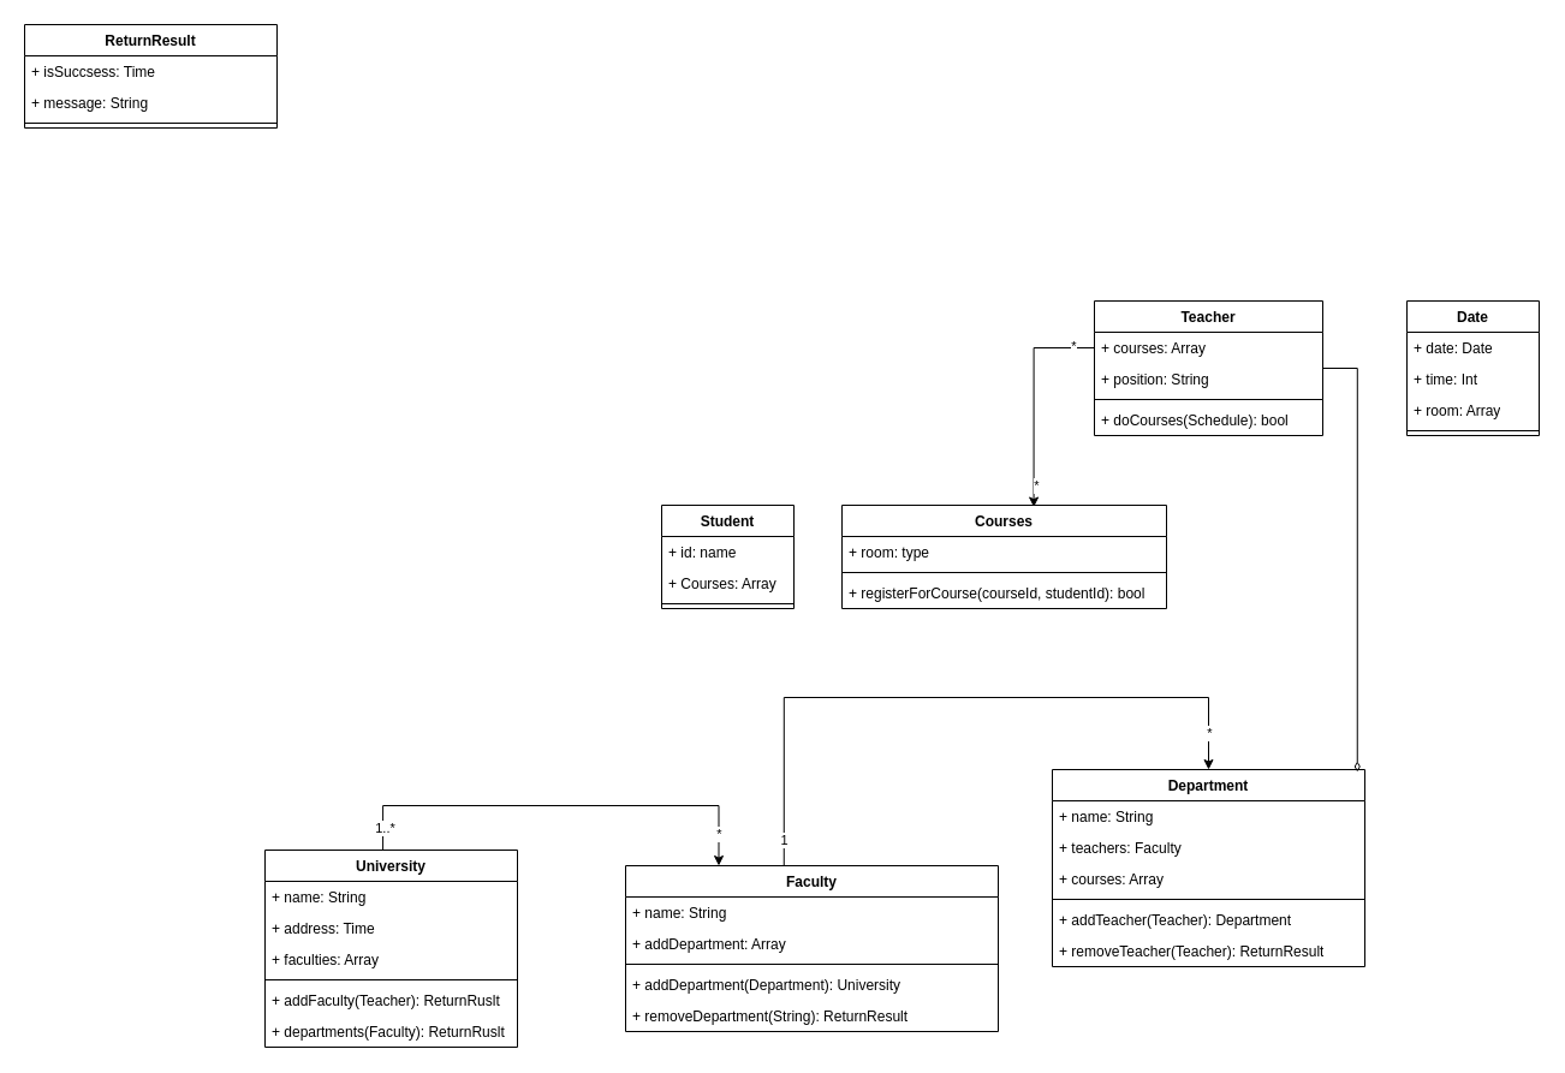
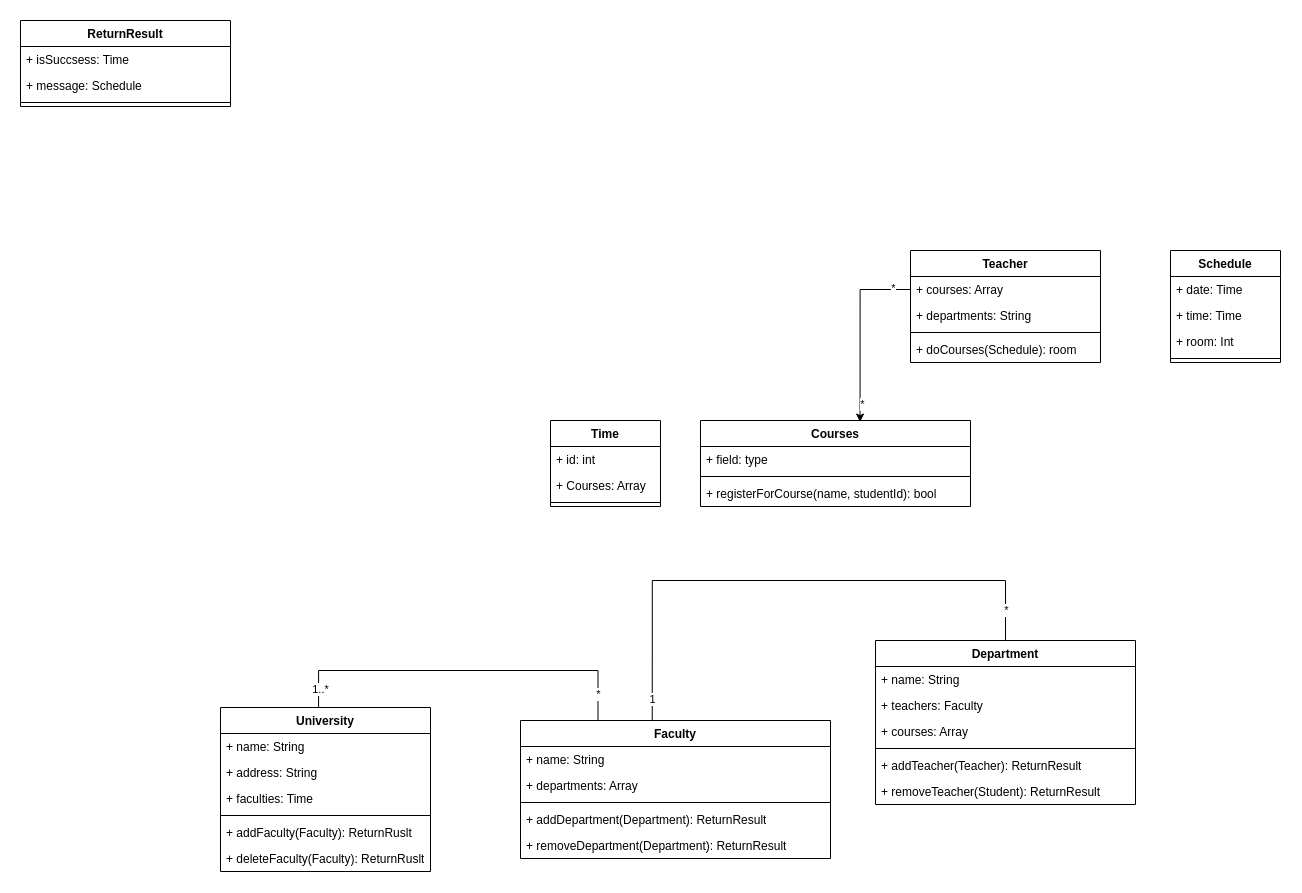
- <mxCell id="14" value="+ message: String" style="text;strokeColor=none;fillColor=none;align=left;verticalAlign=top;spacingLeft=4;spacingRight=4;overflow=hidden;rotatable=0;points=[[0,0.5],[1,0.5]];portConstraint=eastwest;whiteSpace=wrap;html=1;" vertex="1" parent="12"><mxGeometry y="52" width="210" height="26" as="geometry" /></mxCell>
+ <mxCell id="14" value="+ message: Schedule" style="text;strokeColor=none;fillColor=none;align=left;verticalAlign=top;spacingLeft=4;spacingRight=4;overflow=hidden;rotatable=0;points=[[0,0.5],[1,0.5]];portConstraint=eastwest;whiteSpace=wrap;html=1;" vertex="1" parent="12"><mxGeometry y="52" width="210" height="26" as="geometry" /></mxCell>
- <mxCell id="45" value="Date" style="swimlane;fontStyle=1;align=center;verticalAlign=top;childLayout=stackLayout;horizontal=1;startSize=26;horizontalStack=0;resizeParent=1;resizeParentMax=0;resizeLast=0;collapsible=1;marginBottom=0;whiteSpace=wrap;html=1;" vertex="1" parent="1"><mxGeometry x="1170" y="250" width="110" height="112" as="geometry" /></mxCell>
+ <mxCell id="45" value="Schedule" style="swimlane;fontStyle=1;align=center;verticalAlign=top;childLayout=stackLayout;horizontal=1;startSize=26;horizontalStack=0;resizeParent=1;resizeParentMax=0;resizeLast=0;collapsible=1;marginBottom=0;whiteSpace=wrap;html=1;" vertex="1" parent="1"><mxGeometry x="1170" y="250" width="110" height="112" as="geometry" /></mxCell>
- <mxCell id="46" value="+ date: Date" style="text;strokeColor=none;fillColor=none;align=left;verticalAlign=top;spacingLeft=4;spacingRight=4;overflow=hidden;rotatable=0;points=[[0,0.5],[1,0.5]];portConstraint=eastwest;whiteSpace=wrap;html=1;" vertex="1" parent="45"><mxGeometry y="26" width="110" height="26" as="geometry" /></mxCell>
+ <mxCell id="46" value="+ date: Time" style="text;strokeColor=none;fillColor=none;align=left;verticalAlign=top;spacingLeft=4;spacingRight=4;overflow=hidden;rotatable=0;points=[[0,0.5],[1,0.5]];portConstraint=eastwest;whiteSpace=wrap;html=1;" vertex="1" parent="45"><mxGeometry y="26" width="110" height="26" as="geometry" /></mxCell>
- <mxCell id="34" value="+ position: String" style="text;strokeColor=none;fillColor=none;align=left;verticalAlign=top;spacingLeft=4;spacingRight=4;overflow=hidden;rotatable=0;points=[[0,0.5],[1,0.5]];portConstraint=eastwest;whiteSpace=wrap;html=1;" vertex="1" parent="32"><mxGeometry y="52" width="190" height="26" as="geometry" /></mxCell>
+ <mxCell id="34" value="+ departments: String" style="text;strokeColor=none;fillColor=none;align=left;verticalAlign=top;spacingLeft=4;spacingRight=4;overflow=hidden;rotatable=0;points=[[0,0.5],[1,0.5]];portConstraint=eastwest;whiteSpace=wrap;html=1;" vertex="1" parent="32"><mxGeometry y="52" width="190" height="26" as="geometry" /></mxCell>
- <mxCell id="47" value="+ time: Int" style="text;strokeColor=none;fillColor=none;align=left;verticalAlign=top;spacingLeft=4;spacingRight=4;overflow=hidden;rotatable=0;points=[[0,0.5],[1,0.5]];portConstraint=eastwest;whiteSpace=wrap;html=1;" vertex="1" parent="45"><mxGeometry y="52" width="110" height="26" as="geometry" /></mxCell>
+ <mxCell id="47" value="+ time: Time" style="text;strokeColor=none;fillColor=none;align=left;verticalAlign=top;spacingLeft=4;spacingRight=4;overflow=hidden;rotatable=0;points=[[0,0.5],[1,0.5]];portConstraint=eastwest;whiteSpace=wrap;html=1;" vertex="1" parent="45"><mxGeometry y="52" width="110" height="26" as="geometry" /></mxCell>
- <mxCell id="48" value="+ room: Array" style="text;strokeColor=none;fillColor=none;align=left;verticalAlign=top;spacingLeft=4;spacingRight=4;overflow=hidden;rotatable=0;points=[[0,0.5],[1,0.5]];portConstraint=eastwest;whiteSpace=wrap;html=1;" vertex="1" parent="45"><mxGeometry y="78" width="110" height="26" as="geometry" /></mxCell>
+ <mxCell id="48" value="+ room: Int" style="text;strokeColor=none;fillColor=none;align=left;verticalAlign=top;spacingLeft=4;spacingRight=4;overflow=hidden;rotatable=0;points=[[0,0.5],[1,0.5]];portConstraint=eastwest;whiteSpace=wrap;html=1;" vertex="1" parent="45"><mxGeometry y="78" width="110" height="26" as="geometry" /></mxCell>
- <mxCell id="36" value="+ doCourses(Schedule): bool" style="text;strokeColor=none;fillColor=none;align=left;verticalAlign=top;spacingLeft=4;spacingRight=4;overflow=hidden;rotatable=0;points=[[0,0.5],[1,0.5]];portConstraint=eastwest;whiteSpace=wrap;html=1;" vertex="1" parent="32"><mxGeometry y="86" width="190" height="26" as="geometry" /></mxCell>
+ <mxCell id="36" value="+ doCourses(Schedule): room" style="text;strokeColor=none;fillColor=none;align=left;verticalAlign=top;spacingLeft=4;spacingRight=4;overflow=hidden;rotatable=0;points=[[0,0.5],[1,0.5]];portConstraint=eastwest;whiteSpace=wrap;html=1;" vertex="1" parent="32"><mxGeometry y="86" width="190" height="26" as="geometry" /></mxCell>
- <mxCell id="41" value="Student" style="swimlane;fontStyle=1;align=center;verticalAlign=top;childLayout=stackLayout;horizontal=1;startSize=26;horizontalStack=0;resizeParent=1;resizeParentMax=0;resizeLast=0;collapsible=1;marginBottom=0;whiteSpace=wrap;html=1;" vertex="1" parent="1"><mxGeometry x="550" y="420" width="110" height="86" as="geometry" /></mxCell>
+ <mxCell id="41" value="Time" style="swimlane;fontStyle=1;align=center;verticalAlign=top;childLayout=stackLayout;horizontal=1;startSize=26;horizontalStack=0;resizeParent=1;resizeParentMax=0;resizeLast=0;collapsible=1;marginBottom=0;whiteSpace=wrap;html=1;" vertex="1" parent="1"><mxGeometry x="550" y="420" width="110" height="86" as="geometry" /></mxCell>
- <mxCell id="53" style="edgeStyle=orthogonalEdgeStyle;rounded=0;orthogonalLoop=1;jettySize=auto;html=1;entryX=0.976;entryY=0.012;entryDx=0;entryDy=0;entryPerimeter=0;endArrow=diamondThin;endFill=0;" edge="1" parent="1" source="32" target="25"><mxGeometry relative="1" as="geometry"><Array as="points"><mxPoint x="1129" y="306" /></Array></mxGeometry></mxCell>
- <mxCell id="42" value="+ id: name" style="text;strokeColor=none;fillColor=none;align=left;verticalAlign=top;spacingLeft=4;spacingRight=4;overflow=hidden;rotatable=0;points=[[0,0.5],[1,0.5]];portConstraint=eastwest;whiteSpace=wrap;html=1;" vertex="1" parent="41"><mxGeometry y="26" width="110" height="26" as="geometry" /></mxCell>
+ <mxCell id="42" value="+ id: int" style="text;strokeColor=none;fillColor=none;align=left;verticalAlign=top;spacingLeft=4;spacingRight=4;overflow=hidden;rotatable=0;points=[[0,0.5],[1,0.5]];portConstraint=eastwest;whiteSpace=wrap;html=1;" vertex="1" parent="41"><mxGeometry y="26" width="110" height="26" as="geometry" /></mxCell>
- <mxCell id="38" value="+ room: type" style="text;strokeColor=none;fillColor=none;align=left;verticalAlign=top;spacingLeft=4;spacingRight=4;overflow=hidden;rotatable=0;points=[[0,0.5],[1,0.5]];portConstraint=eastwest;whiteSpace=wrap;html=1;" vertex="1" parent="37"><mxGeometry y="26" width="270" height="26" as="geometry" /></mxCell>
+ <mxCell id="38" value="+ field: type" style="text;strokeColor=none;fillColor=none;align=left;verticalAlign=top;spacingLeft=4;spacingRight=4;overflow=hidden;rotatable=0;points=[[0,0.5],[1,0.5]];portConstraint=eastwest;whiteSpace=wrap;html=1;" vertex="1" parent="37"><mxGeometry y="26" width="270" height="26" as="geometry" /></mxCell>
- <mxCell id="40" value="+ registerForCourse(courseId, studentId): bool" style="text;strokeColor=none;fillColor=none;align=left;verticalAlign=top;spacingLeft=4;spacingRight=4;overflow=hidden;rotatable=0;points=[[0,0.5],[1,0.5]];portConstraint=eastwest;whiteSpace=wrap;html=1;" vertex="1" parent="37"><mxGeometry y="60" width="270" height="26" as="geometry" /></mxCell>
+ <mxCell id="40" value="+ registerForCourse(name, studentId): bool" style="text;strokeColor=none;fillColor=none;align=left;verticalAlign=top;spacingLeft=4;spacingRight=4;overflow=hidden;rotatable=0;points=[[0,0.5],[1,0.5]];portConstraint=eastwest;whiteSpace=wrap;html=1;" vertex="1" parent="37"><mxGeometry y="60" width="270" height="26" as="geometry" /></mxCell>
- <mxCell id="16" style="edgeStyle=orthogonalEdgeStyle;rounded=0;orthogonalLoop=1;jettySize=auto;html=1;entryX=0.5;entryY=0;entryDx=0;entryDy=0;exitX=0.425;exitY=-0.001;exitDx=0;exitDy=0;exitPerimeter=0;" edge="1" parent="1" source="19" target="25"><mxGeometry relative="1" as="geometry"><Array as="points"><mxPoint x="652" y="580" /><mxPoint x="1005" y="580" /></Array></mxGeometry></mxCell>
+ <mxCell id="16" style="edgeStyle=orthogonalEdgeStyle;rounded=0;orthogonalLoop=1;jettySize=auto;html=1;entryX=0.5;entryY=0;entryDx=0;entryDy=0;exitX=0.425;exitY=-0.001;exitDx=0;exitDy=0;exitPerimeter=0;endArrow=none;" edge="1" parent="1" source="19" target="25"><mxGeometry relative="1" as="geometry"><Array as="points"><mxPoint x="652" y="580" /><mxPoint x="1005" y="580" /></Array></mxGeometry></mxCell>
- <mxCell id="2" style="edgeStyle=orthogonalEdgeStyle;rounded=0;orthogonalLoop=1;jettySize=auto;html=1;entryX=0.25;entryY=0;entryDx=0;entryDy=0;exitX=0.467;exitY=-0.001;exitDx=0;exitDy=0;exitPerimeter=0;" edge="1" parent="1" source="5" target="19"><mxGeometry relative="1" as="geometry"><Array as="points"><mxPoint x="318" y="670" /><mxPoint x="598" y="670" /></Array></mxGeometry></mxCell>
+ <mxCell id="2" style="edgeStyle=orthogonalEdgeStyle;rounded=0;orthogonalLoop=1;jettySize=auto;html=1;entryX=0.25;entryY=0;entryDx=0;entryDy=0;exitX=0.467;exitY=-0.001;exitDx=0;exitDy=0;exitPerimeter=0;endArrow=none;" edge="1" parent="1" source="5" target="19"><mxGeometry relative="1" as="geometry"><Array as="points"><mxPoint x="318" y="670" /><mxPoint x="598" y="670" /></Array></mxGeometry></mxCell>
- <mxCell id="30" value="+ addTeacher(Teacher): Department" style="text;strokeColor=none;fillColor=none;align=left;verticalAlign=top;spacingLeft=4;spacingRight=4;overflow=hidden;rotatable=0;points=[[0,0.5],[1,0.5]];portConstraint=eastwest;whiteSpace=wrap;html=1;" vertex="1" parent="25"><mxGeometry y="112" width="260" height="26" as="geometry" /></mxCell>
+ <mxCell id="30" value="+ addTeacher(Teacher): ReturnResult" style="text;strokeColor=none;fillColor=none;align=left;verticalAlign=top;spacingLeft=4;spacingRight=4;overflow=hidden;rotatable=0;points=[[0,0.5],[1,0.5]];portConstraint=eastwest;whiteSpace=wrap;html=1;" vertex="1" parent="25"><mxGeometry y="112" width="260" height="26" as="geometry" /></mxCell>
- <mxCell id="7" value="+ address: Time" style="text;strokeColor=none;fillColor=none;align=left;verticalAlign=top;spacingLeft=4;spacingRight=4;overflow=hidden;rotatable=0;points=[[0,0.5],[1,0.5]];portConstraint=eastwest;whiteSpace=wrap;html=1;" vertex="1" parent="5"><mxGeometry y="52" width="210" height="26" as="geometry" /></mxCell>
+ <mxCell id="7" value="+ address: String" style="text;strokeColor=none;fillColor=none;align=left;verticalAlign=top;spacingLeft=4;spacingRight=4;overflow=hidden;rotatable=0;points=[[0,0.5],[1,0.5]];portConstraint=eastwest;whiteSpace=wrap;html=1;" vertex="1" parent="5"><mxGeometry y="52" width="210" height="26" as="geometry" /></mxCell>
- <mxCell id="21" value="+ addDepartment: Array" style="text;strokeColor=none;fillColor=none;align=left;verticalAlign=top;spacingLeft=4;spacingRight=4;overflow=hidden;rotatable=0;points=[[0,0.5],[1,0.5]];portConstraint=eastwest;whiteSpace=wrap;html=1;" vertex="1" parent="19"><mxGeometry y="52" width="310" height="26" as="geometry" /></mxCell>
+ <mxCell id="21" value="+ departments: Array" style="text;strokeColor=none;fillColor=none;align=left;verticalAlign=top;spacingLeft=4;spacingRight=4;overflow=hidden;rotatable=0;points=[[0,0.5],[1,0.5]];portConstraint=eastwest;whiteSpace=wrap;html=1;" vertex="1" parent="19"><mxGeometry y="52" width="310" height="26" as="geometry" /></mxCell>
- <mxCell id="31" value="+ removeTeacher(Teacher): ReturnResult" style="text;strokeColor=none;fillColor=none;align=left;verticalAlign=top;spacingLeft=4;spacingRight=4;overflow=hidden;rotatable=0;points=[[0,0.5],[1,0.5]];portConstraint=eastwest;whiteSpace=wrap;html=1;" vertex="1" parent="25"><mxGeometry y="138" width="260" height="26" as="geometry" /></mxCell>
+ <mxCell id="31" value="+ removeTeacher(Student): ReturnResult" style="text;strokeColor=none;fillColor=none;align=left;verticalAlign=top;spacingLeft=4;spacingRight=4;overflow=hidden;rotatable=0;points=[[0,0.5],[1,0.5]];portConstraint=eastwest;whiteSpace=wrap;html=1;" vertex="1" parent="25"><mxGeometry y="138" width="260" height="26" as="geometry" /></mxCell>
- <mxCell id="8" value="+ faculties: Array" style="text;strokeColor=none;fillColor=none;align=left;verticalAlign=top;spacingLeft=4;spacingRight=4;overflow=hidden;rotatable=0;points=[[0,0.5],[1,0.5]];portConstraint=eastwest;whiteSpace=wrap;html=1;" vertex="1" parent="5"><mxGeometry y="78" width="210" height="26" as="geometry" /></mxCell>
+ <mxCell id="8" value="+ faculties: Time" style="text;strokeColor=none;fillColor=none;align=left;verticalAlign=top;spacingLeft=4;spacingRight=4;overflow=hidden;rotatable=0;points=[[0,0.5],[1,0.5]];portConstraint=eastwest;whiteSpace=wrap;html=1;" vertex="1" parent="5"><mxGeometry y="78" width="210" height="26" as="geometry" /></mxCell>
- <mxCell id="23" value="+ addDepartment(Department): University" style="text;strokeColor=none;fillColor=none;align=left;verticalAlign=top;spacingLeft=4;spacingRight=4;overflow=hidden;rotatable=0;points=[[0,0.5],[1,0.5]];portConstraint=eastwest;whiteSpace=wrap;html=1;" vertex="1" parent="19"><mxGeometry y="86" width="310" height="26" as="geometry" /></mxCell>
+ <mxCell id="23" value="+ addDepartment(Department): ReturnResult" style="text;strokeColor=none;fillColor=none;align=left;verticalAlign=top;spacingLeft=4;spacingRight=4;overflow=hidden;rotatable=0;points=[[0,0.5],[1,0.5]];portConstraint=eastwest;whiteSpace=wrap;html=1;" vertex="1" parent="19"><mxGeometry y="86" width="310" height="26" as="geometry" /></mxCell>
- <mxCell id="10" value="+ addFaculty(Teacher): ReturnRuslt" style="text;strokeColor=none;fillColor=none;align=left;verticalAlign=top;spacingLeft=4;spacingRight=4;overflow=hidden;rotatable=0;points=[[0,0.5],[1,0.5]];portConstraint=eastwest;whiteSpace=wrap;html=1;" vertex="1" parent="5"><mxGeometry y="112" width="210" height="26" as="geometry" /></mxCell>
+ <mxCell id="10" value="+ addFaculty(Faculty): ReturnRuslt" style="text;strokeColor=none;fillColor=none;align=left;verticalAlign=top;spacingLeft=4;spacingRight=4;overflow=hidden;rotatable=0;points=[[0,0.5],[1,0.5]];portConstraint=eastwest;whiteSpace=wrap;html=1;" vertex="1" parent="5"><mxGeometry y="112" width="210" height="26" as="geometry" /></mxCell>
- <mxCell id="24" value="+ removeDepartment(String): ReturnResult" style="text;strokeColor=none;fillColor=none;align=left;verticalAlign=top;spacingLeft=4;spacingRight=4;overflow=hidden;rotatable=0;points=[[0,0.5],[1,0.5]];portConstraint=eastwest;whiteSpace=wrap;html=1;" vertex="1" parent="19"><mxGeometry y="112" width="310" height="26" as="geometry" /></mxCell>
+ <mxCell id="24" value="+ removeDepartment(Department): ReturnResult" style="text;strokeColor=none;fillColor=none;align=left;verticalAlign=top;spacingLeft=4;spacingRight=4;overflow=hidden;rotatable=0;points=[[0,0.5],[1,0.5]];portConstraint=eastwest;whiteSpace=wrap;html=1;" vertex="1" parent="19"><mxGeometry y="112" width="310" height="26" as="geometry" /></mxCell>
- <mxCell id="11" value="+ departments(Faculty): ReturnRuslt" style="text;strokeColor=none;fillColor=none;align=left;verticalAlign=top;spacingLeft=4;spacingRight=4;overflow=hidden;rotatable=0;points=[[0,0.5],[1,0.5]];portConstraint=eastwest;whiteSpace=wrap;html=1;" vertex="1" parent="5"><mxGeometry y="138" width="210" height="26" as="geometry" /></mxCell>
+ <mxCell id="11" value="+ deleteFaculty(Faculty): ReturnRuslt" style="text;strokeColor=none;fillColor=none;align=left;verticalAlign=top;spacingLeft=4;spacingRight=4;overflow=hidden;rotatable=0;points=[[0,0.5],[1,0.5]];portConstraint=eastwest;whiteSpace=wrap;html=1;" vertex="1" parent="5"><mxGeometry y="138" width="210" height="26" as="geometry" /></mxCell>
